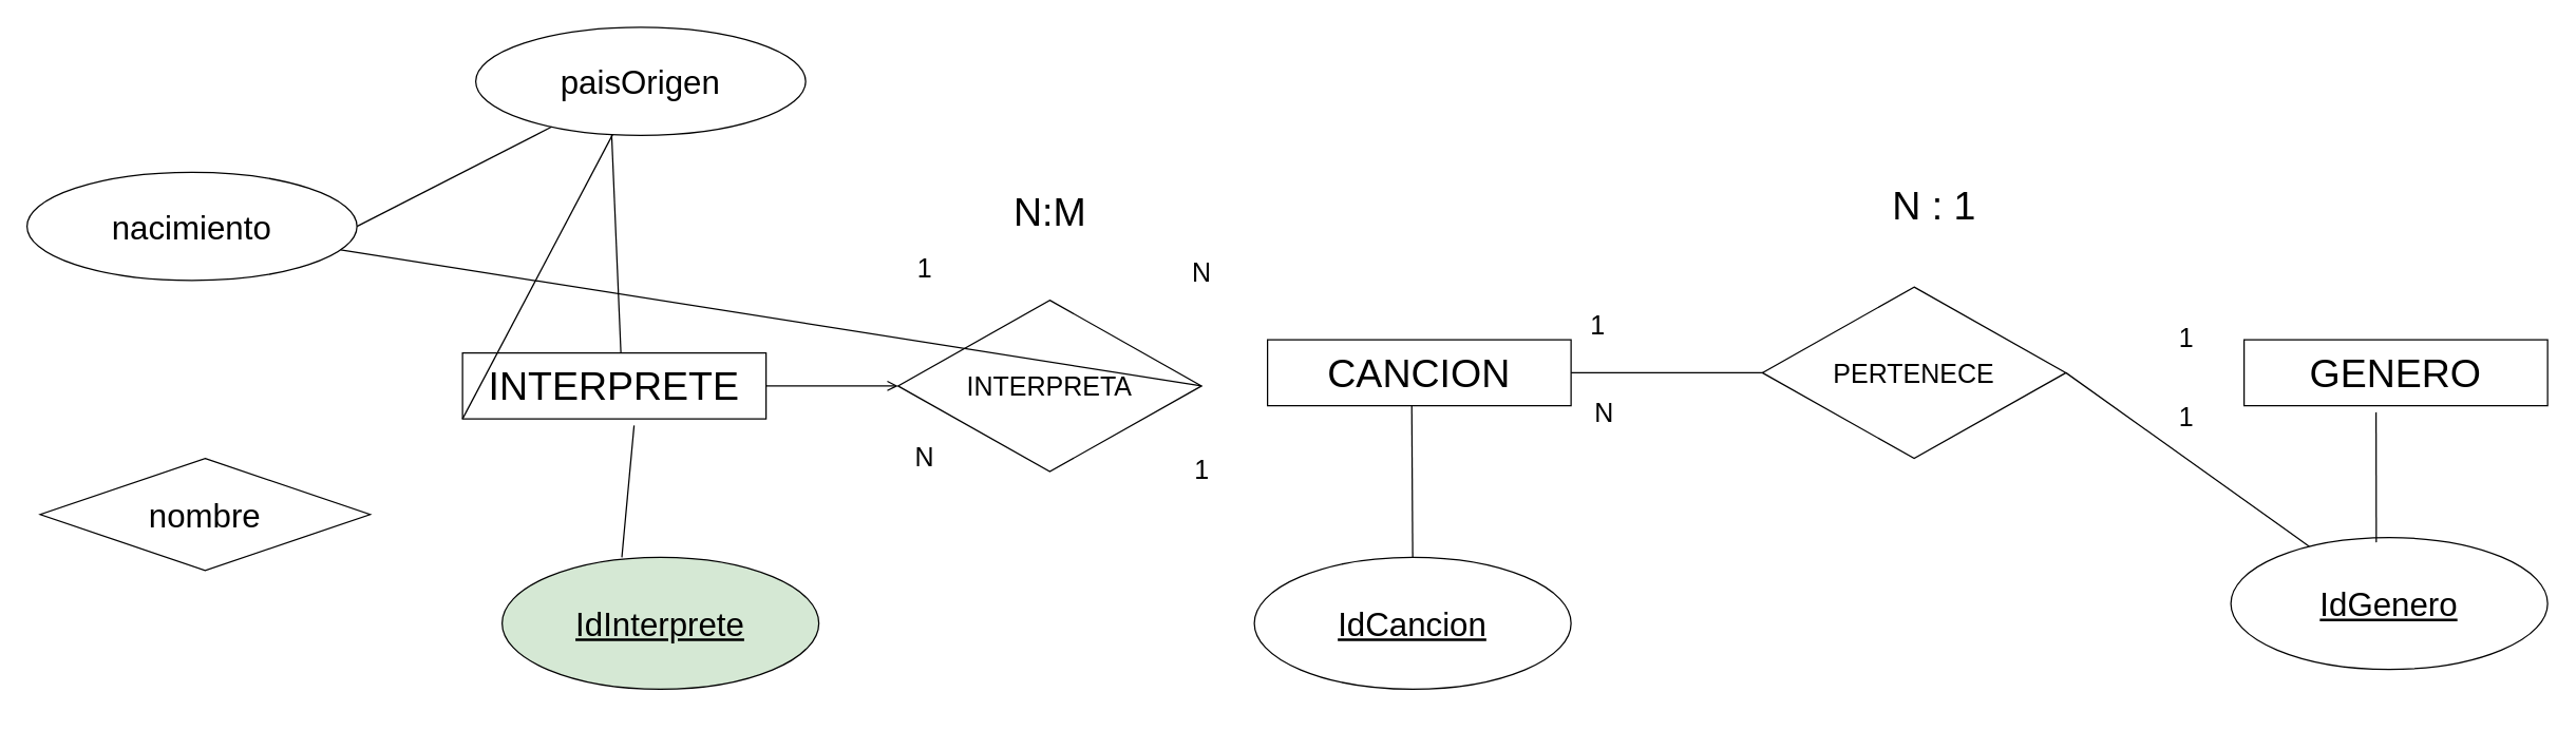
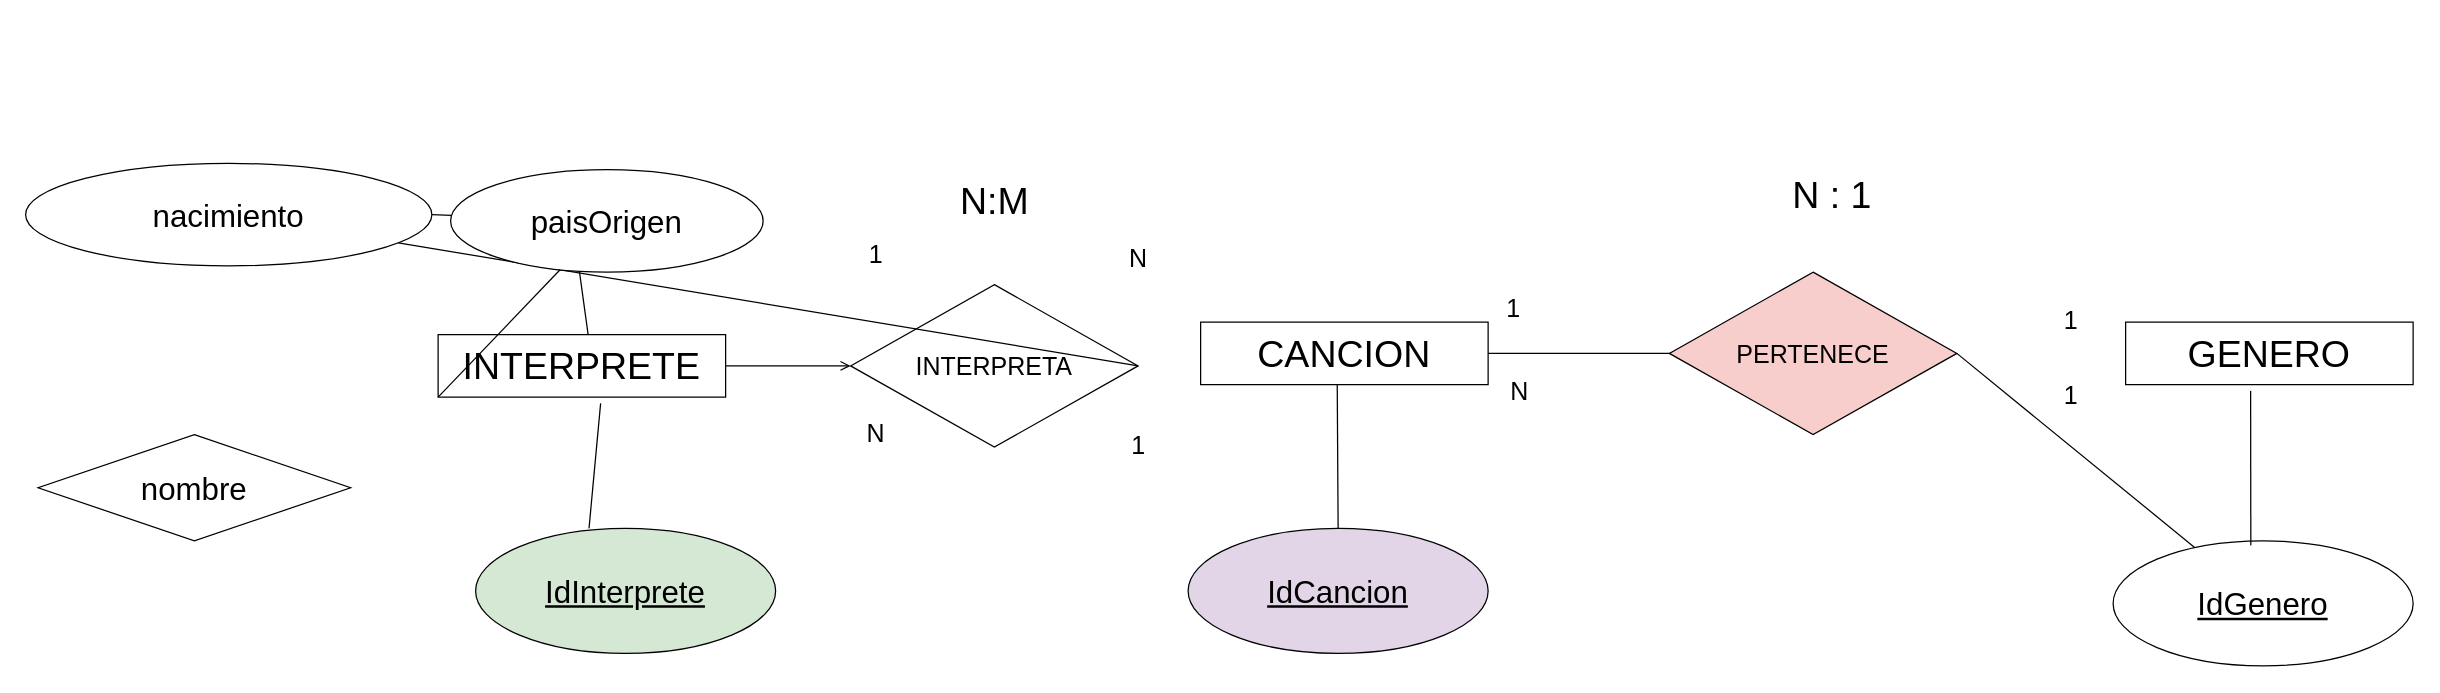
- <mxCell id="24" value="&lt;font style=&quot;font-size: 25px;&quot;&gt;paisOrigen&lt;/font&gt;" style="ellipse;whiteSpace=wrap;html=1;" vertex="1" parent="1"><mxGeometry x="360" y="20" width="250" height="82" as="geometry" /></mxCell>
+ <mxCell id="24" value="&lt;font style=&quot;font-size: 25px;&quot;&gt;paisOrigen&lt;/font&gt;" style="ellipse;whiteSpace=wrap;html=1;" vertex="1" parent="1"><mxGeometry x="360" y="135" width="250" height="82" as="geometry" /></mxCell>
- <mxCell id="23" value="&lt;font style=&quot;font-size: 25px;&quot;&gt;nacimiento&lt;/font&gt;" style="ellipse;whiteSpace=wrap;html=1;" vertex="1" parent="1"><mxGeometry x="20" y="130" width="250" height="82" as="geometry" /></mxCell>
+ <mxCell id="23" value="&lt;font style=&quot;font-size: 25px;&quot;&gt;nacimiento&lt;/font&gt;" style="ellipse;whiteSpace=wrap;html=1;" vertex="1" parent="1"><mxGeometry x="20" y="130" width="325" height="82" as="geometry" /></mxCell>
- <mxCell id="20" value="&lt;font style=&quot;font-size: 20px;&quot;&gt;PERTENECE&lt;/font&gt;" style="rhombus;whiteSpace=wrap;html=1;" vertex="1" parent="1"><mxGeometry x="1335" y="217" width="230" height="130" as="geometry" /></mxCell>
+ <mxCell id="20" value="&lt;font style=&quot;font-size: 20px;&quot;&gt;PERTENECE&lt;/font&gt;" style="rhombus;whiteSpace=wrap;html=1;fillColor=#f8cecc;" vertex="1" parent="1"><mxGeometry x="1335" y="217" width="230" height="130" as="geometry" /></mxCell>
- <mxCell id="26" value="&lt;div&gt;&lt;font style=&quot;font-size: 25px;&quot;&gt;&lt;u&gt;IdGenero&lt;/u&gt;&lt;/font&gt;&lt;/div&gt;" style="ellipse;whiteSpace=wrap;html=1;" vertex="1" parent="1"><mxGeometry x="1690" y="407" width="240" height="100" as="geometry" /></mxCell>
+ <mxCell id="26" value="&lt;div&gt;&lt;font style=&quot;font-size: 25px;&quot;&gt;&lt;u&gt;IdGenero&lt;/u&gt;&lt;/font&gt;&lt;/div&gt;" style="ellipse;whiteSpace=wrap;html=1;" vertex="1" parent="1"><mxGeometry x="1690" y="432" width="240" height="100" as="geometry" /></mxCell>
- <mxCell id="25" value="&lt;div&gt;&lt;font style=&quot;font-size: 25px;&quot;&gt;&lt;u&gt;IdCancion&lt;/u&gt;&lt;/font&gt;&lt;/div&gt;" style="ellipse;whiteSpace=wrap;html=1;" vertex="1" parent="1"><mxGeometry x="950" y="422" width="240" height="100" as="geometry" /></mxCell>
+ <mxCell id="25" value="&lt;div&gt;&lt;font style=&quot;font-size: 25px;&quot;&gt;&lt;u&gt;IdCancion&lt;/u&gt;&lt;/font&gt;&lt;/div&gt;" style="ellipse;whiteSpace=wrap;html=1;fillColor=#e1d5e7;" vertex="1" parent="1"><mxGeometry x="950" y="422" width="240" height="100" as="geometry" /></mxCell>
